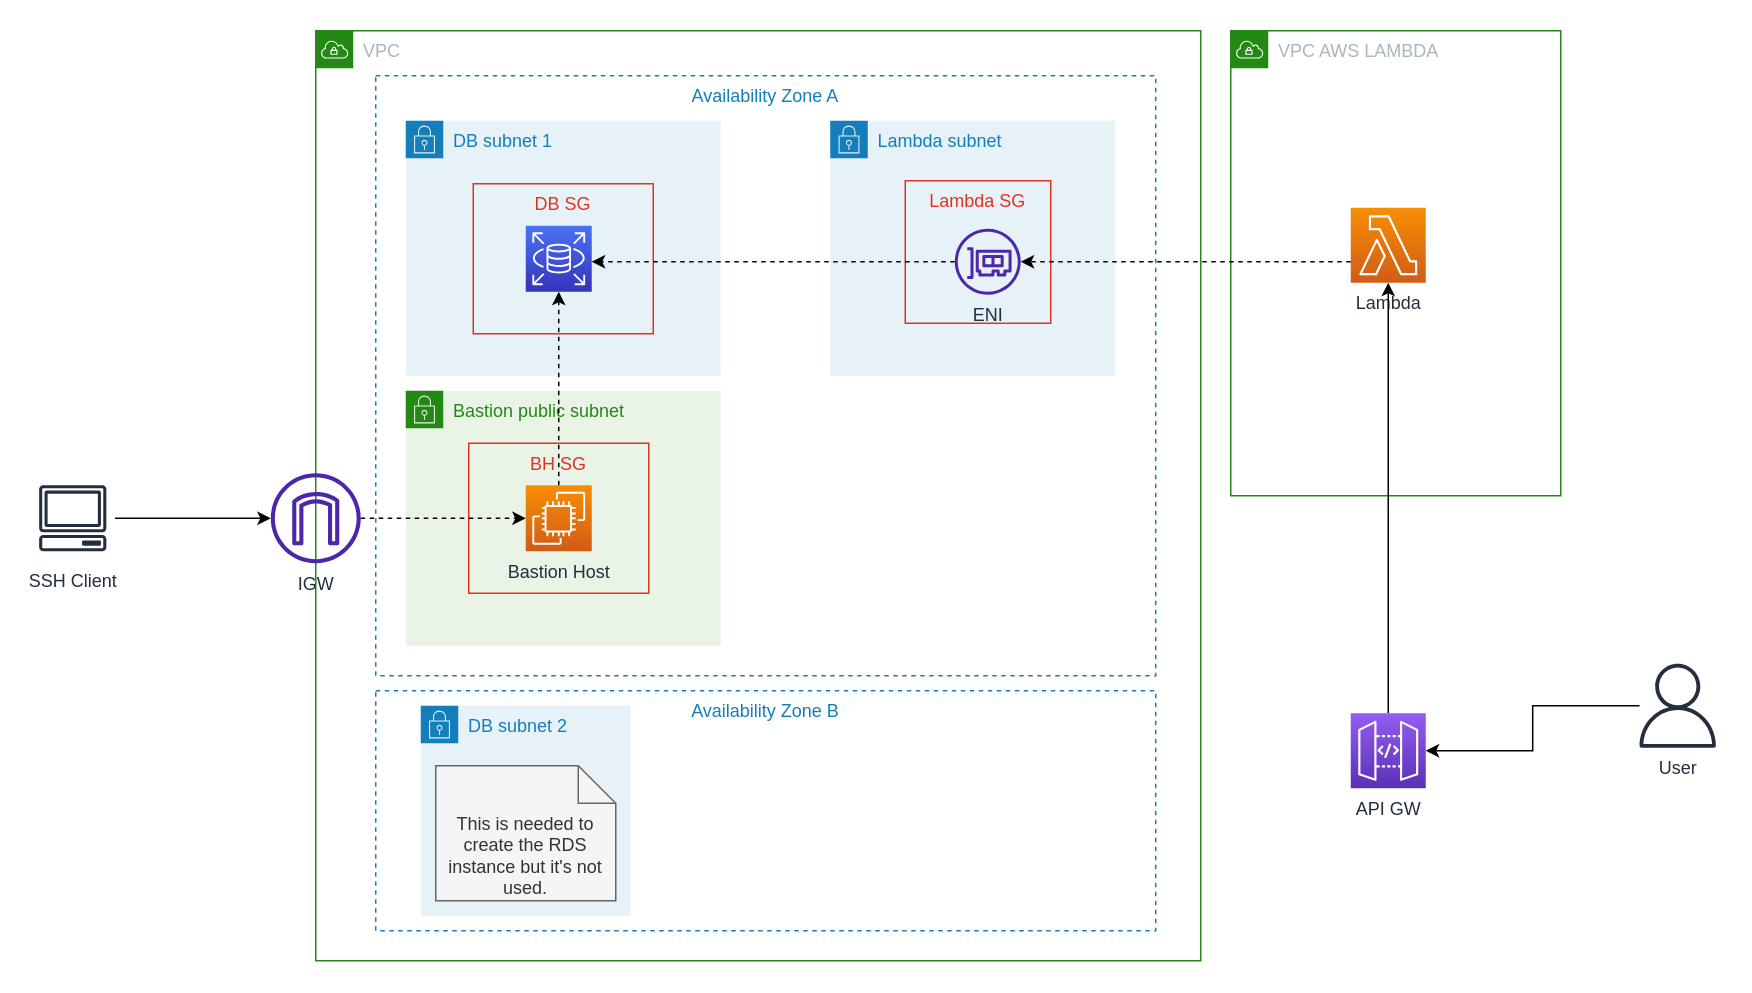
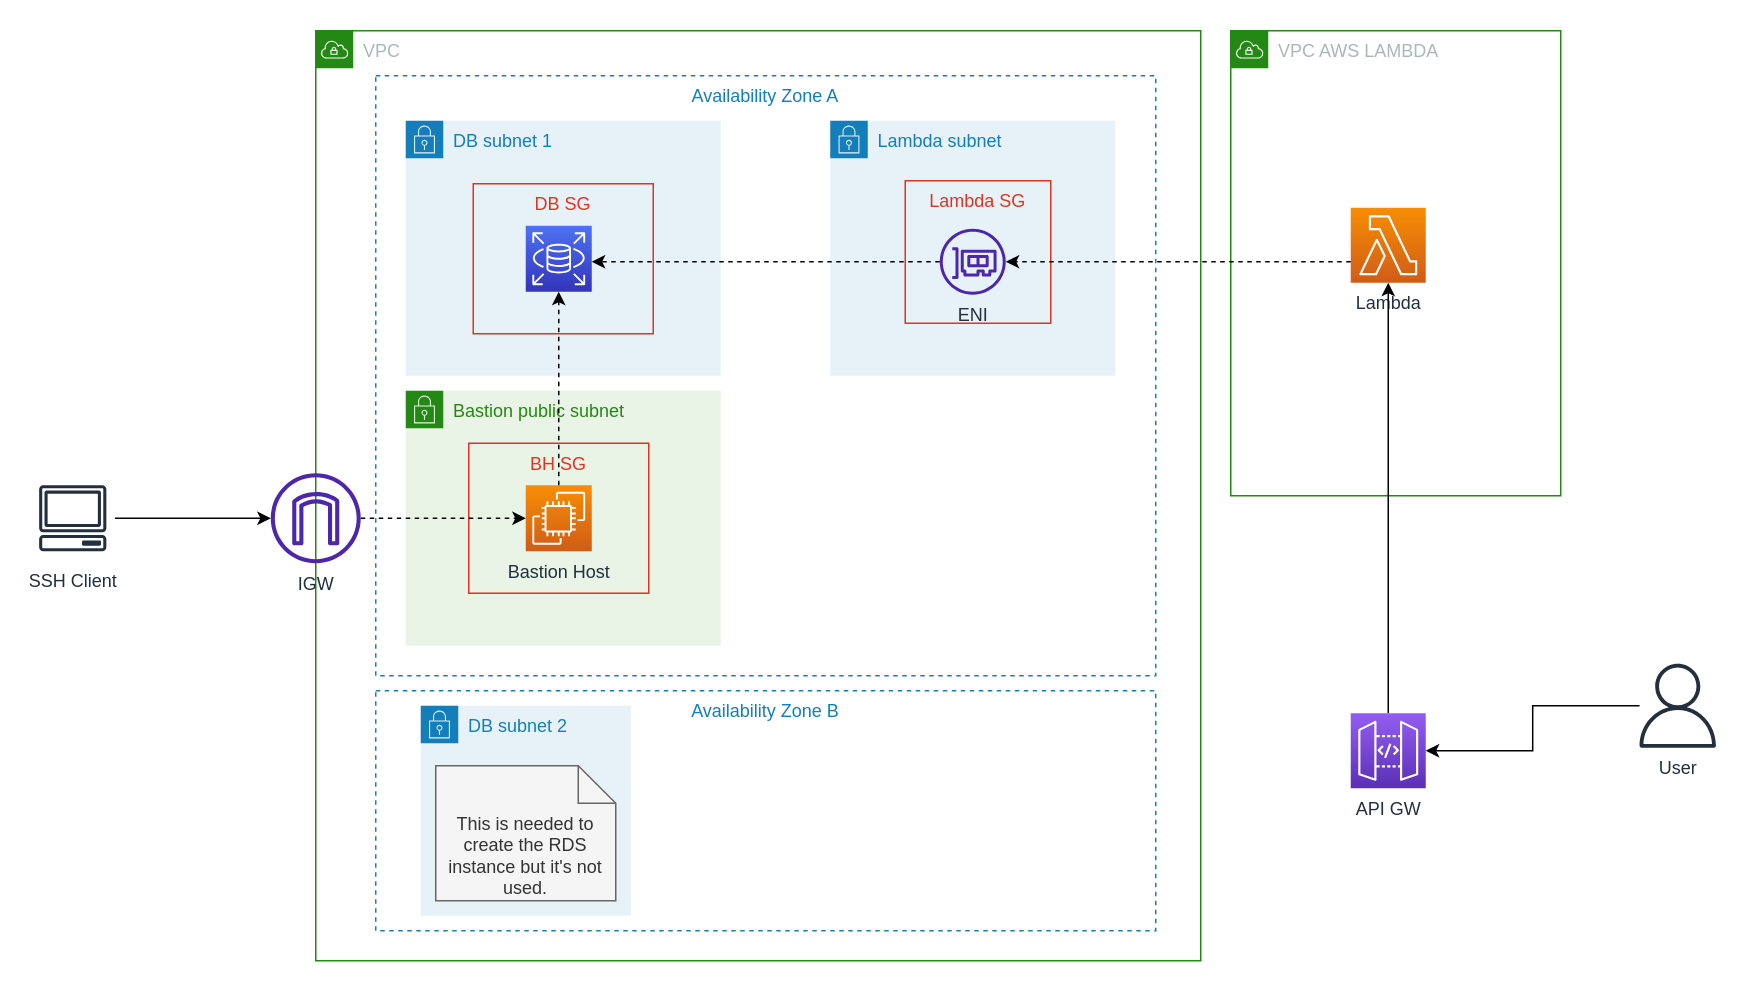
- <mxCell id="9" value="ENI" style="sketch=0;outlineConnect=0;fontColor=#232F3E;gradientColor=none;fillColor=#4D27AA;strokeColor=none;dashed=0;verticalLabelPosition=bottom;verticalAlign=top;align=center;html=1;fontSize=12;fontStyle=0;aspect=fixed;pointerEvents=1;shape=mxgraph.aws4.elastic_network_interface;" parent="7" vertex="1"><mxGeometry x="83" y="72" width="44" height="44" as="geometry" /></mxCell>
+ <mxCell id="9" value="ENI" style="sketch=0;outlineConnect=0;fontColor=#232F3E;gradientColor=none;fillColor=#4D27AA;strokeColor=none;dashed=0;verticalLabelPosition=bottom;verticalAlign=top;align=center;html=1;fontSize=12;fontStyle=0;aspect=fixed;pointerEvents=1;shape=mxgraph.aws4.elastic_network_interface;" parent="7" vertex="1"><mxGeometry x="73" y="72" width="44" height="44" as="geometry" /></mxCell>
